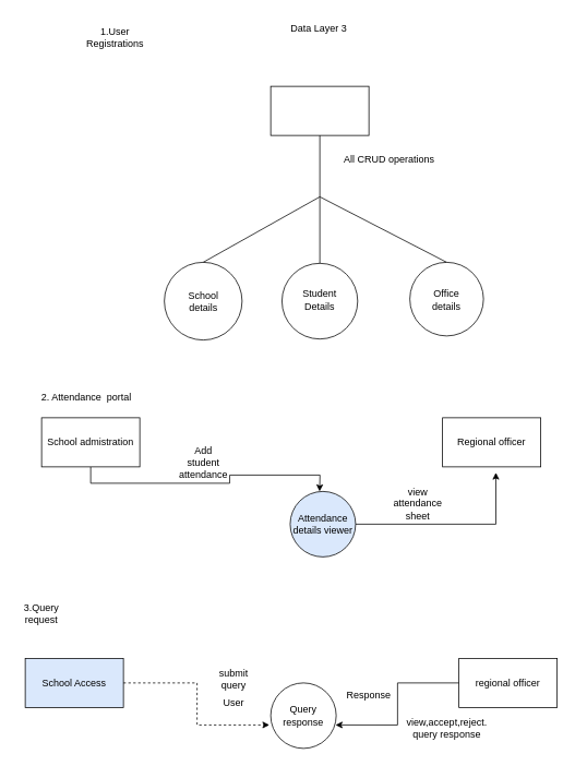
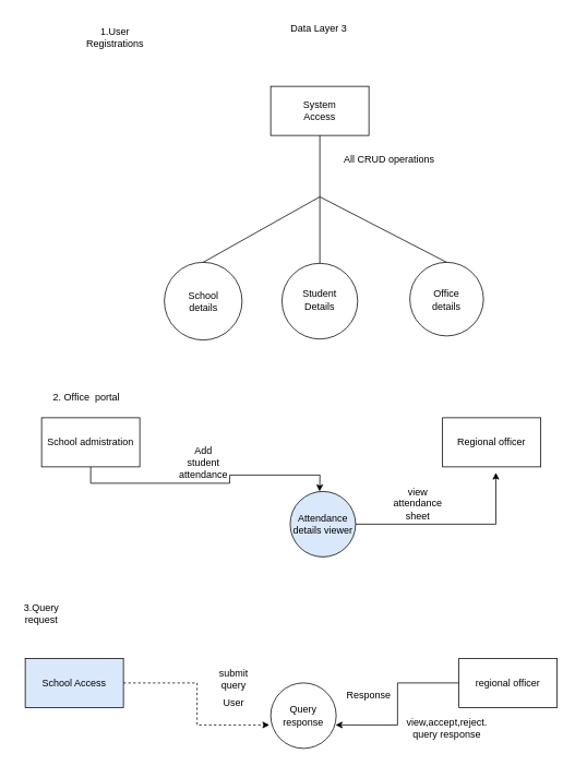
+ <mxCell id="4" value="System Access" style="text;html=1;align=center;verticalAlign=middle;whiteSpace=wrap;rounded=0;" vertex="1" parent="1"><mxGeometry x="360" y="120" width="60" height="30" as="geometry" /></mxCell>
- <mxCell id="18" value="2. Attendance&amp;nbsp; portal" style="text;html=1;align=center;verticalAlign=middle;whiteSpace=wrap;rounded=0;" vertex="1" parent="1"><mxGeometry x="40" y="470" width="130" height="30" as="geometry" /></mxCell>
+ <mxCell id="18" value="2. Office&amp;nbsp; portal" style="text;html=1;align=center;verticalAlign=middle;whiteSpace=wrap;rounded=0;" vertex="1" parent="1"><mxGeometry x="40" y="470" width="130" height="30" as="geometry" /></mxCell>
